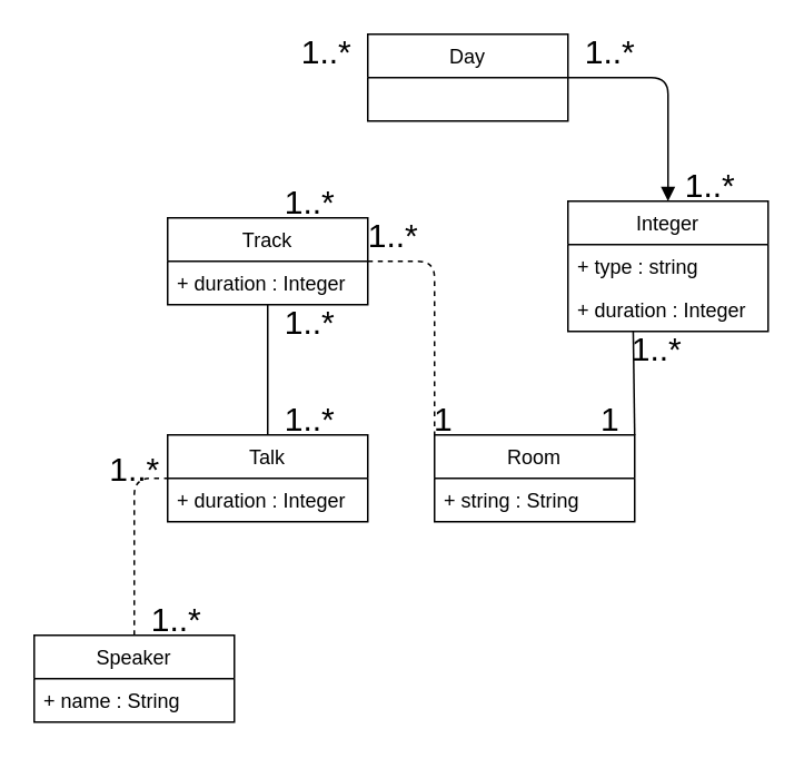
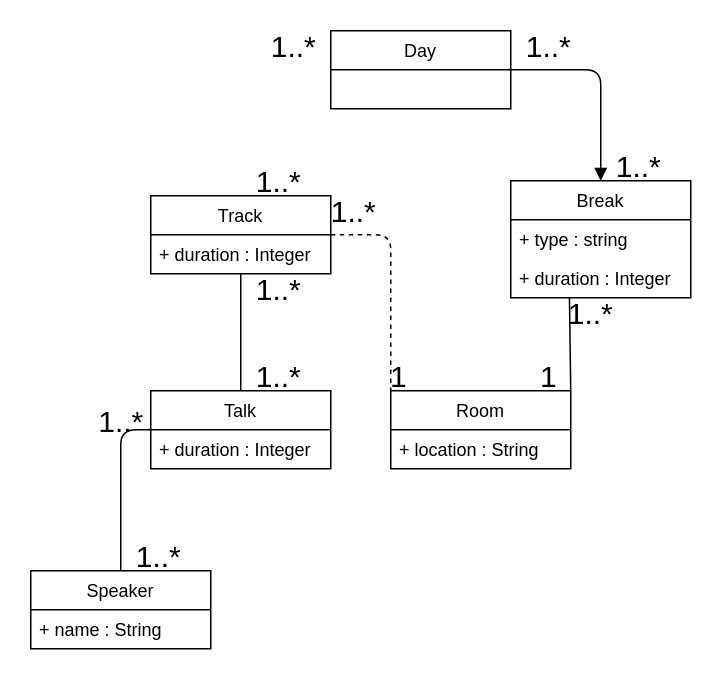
- <mxCell id="14" value="Integer" style="swimlane;fontStyle=0;childLayout=stackLayout;horizontal=1;startSize=26;fillColor=none;horizontalStack=0;resizeParent=1;resizeParentMax=0;resizeLast=0;collapsible=1;marginBottom=0;" parent="1" vertex="1"><mxGeometry x="340" y="120" width="120" height="78" as="geometry" /></mxCell>
+ <mxCell id="14" value="Break" style="swimlane;fontStyle=0;childLayout=stackLayout;horizontal=1;startSize=26;fillColor=none;horizontalStack=0;resizeParent=1;resizeParentMax=0;resizeLast=0;collapsible=1;marginBottom=0;" parent="1" vertex="1"><mxGeometry x="340" y="120" width="120" height="78" as="geometry" /></mxCell>
- <mxCell id="6" value="+ string : String" style="text;strokeColor=none;fillColor=none;align=left;verticalAlign=top;spacingLeft=4;spacingRight=4;overflow=hidden;rotatable=0;points=[[0,0.5],[1,0.5]];portConstraint=eastwest;" parent="5" vertex="1"><mxGeometry y="26" width="120" height="26" as="geometry" /></mxCell>
+ <mxCell id="6" value="+ location : String" style="text;strokeColor=none;fillColor=none;align=left;verticalAlign=top;spacingLeft=4;spacingRight=4;overflow=hidden;rotatable=0;points=[[0,0.5],[1,0.5]];portConstraint=eastwest;" parent="5" vertex="1"><mxGeometry y="26" width="120" height="26" as="geometry" /></mxCell>
- <mxCell id="11" value="" style="endArrow=none;html=1;entryX=0;entryY=0.5;entryDx=0;entryDy=0;exitX=0.5;exitY=0;exitDx=0;exitDy=0;dashed=1;" parent="1" source="7" target="3" edge="1"><mxGeometry width="50" height="50" relative="1" as="geometry"><mxPoint x="470" y="510" as="sourcePoint" /><mxPoint x="520" y="460" as="targetPoint" /><Array as="points"><mxPoint x="80" y="286" /></Array></mxGeometry></mxCell>
+ <mxCell id="11" value="" style="endArrow=none;html=1;entryX=0;entryY=0.5;entryDx=0;entryDy=0;exitX=0.5;exitY=0;exitDx=0;exitDy=0;" parent="1" source="7" target="3" edge="1"><mxGeometry width="50" height="50" relative="1" as="geometry"><mxPoint x="470" y="510" as="sourcePoint" /><mxPoint x="520" y="460" as="targetPoint" /><Array as="points"><mxPoint x="80" y="286" /></Array></mxGeometry></mxCell>
